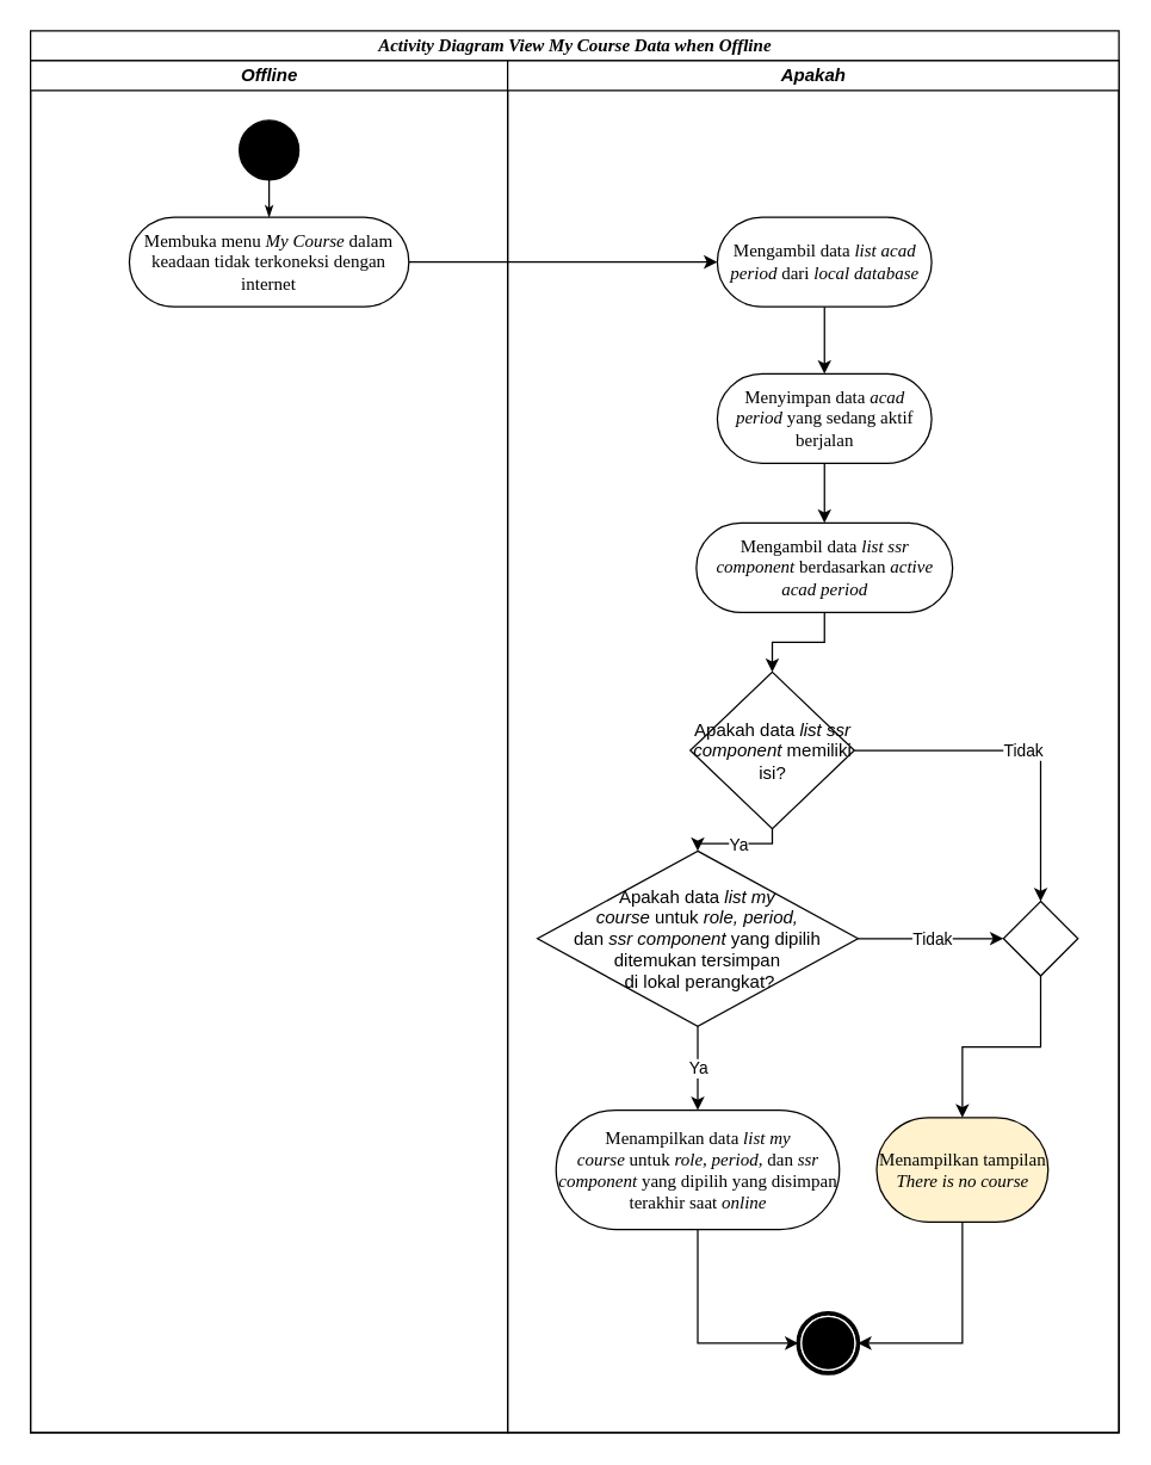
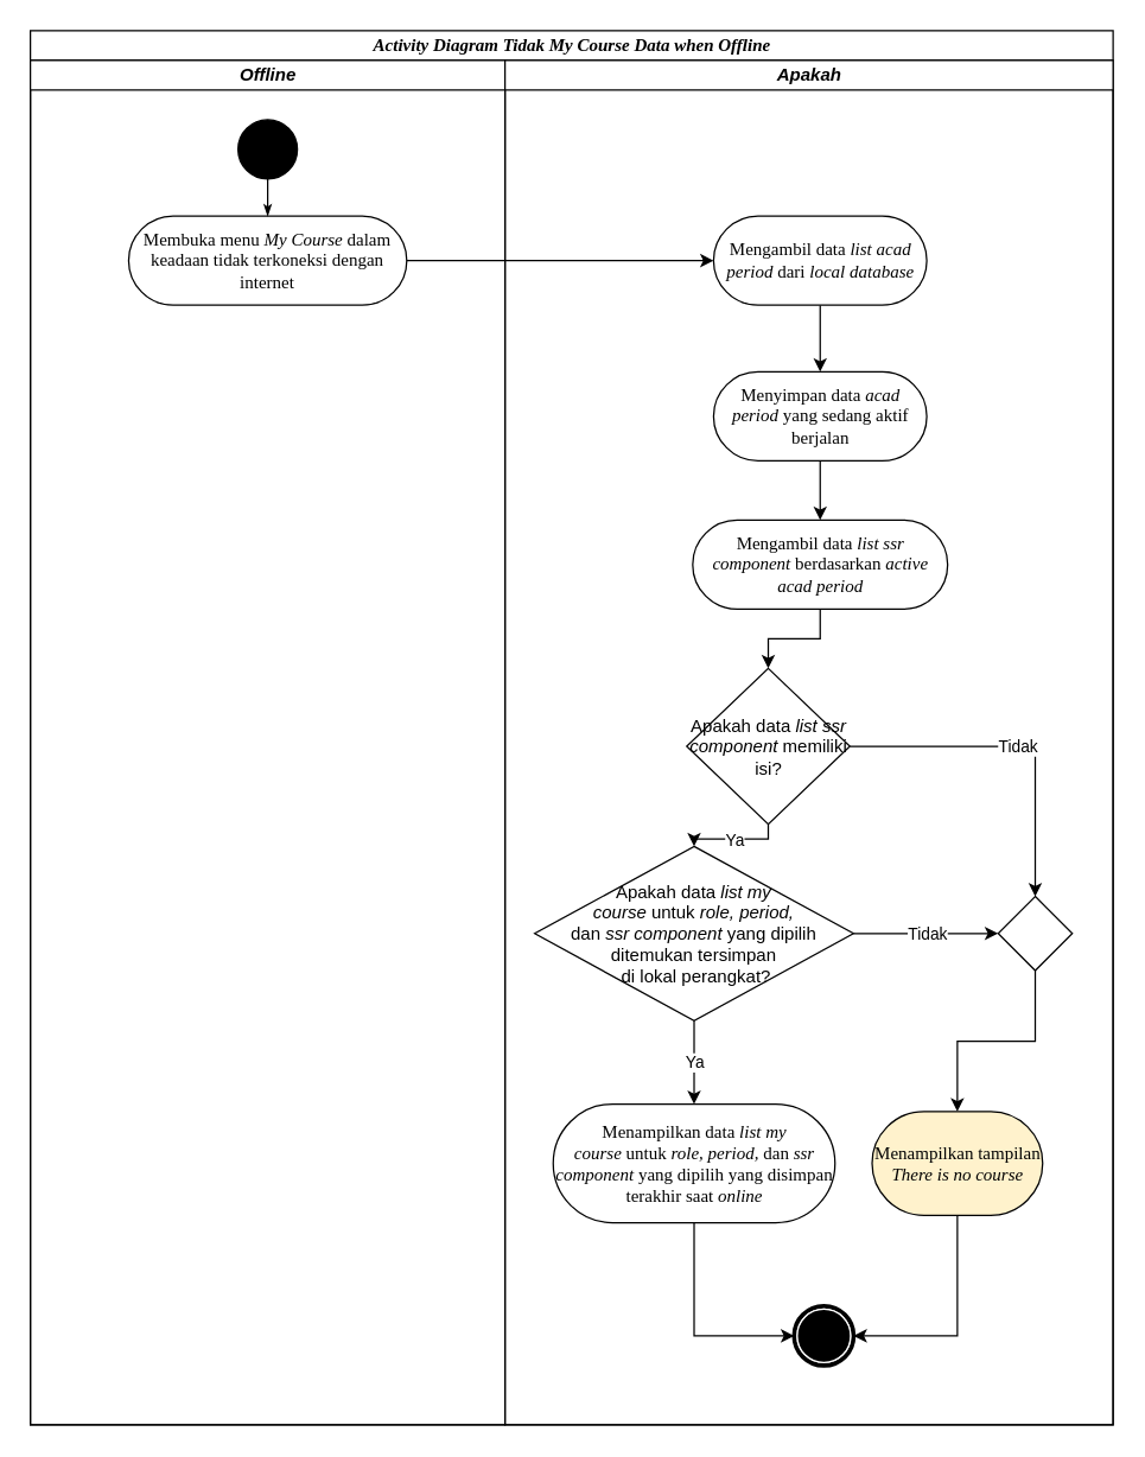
- <mxCell id="2" value="&lt;i&gt;Activity Diagram&lt;/i&gt;&amp;nbsp;&lt;i&gt;View My Course Data when Offline&lt;/i&gt;" style="swimlane;html=1;childLayout=stackLayout;startSize=20;rounded=0;shadow=0;comic=0;labelBackgroundColor=none;strokeWidth=1;fontFamily=Verdana;fontSize=12;align=center;" parent="1" vertex="1"><mxGeometry x="20" y="20" width="730" height="940" as="geometry" /></mxCell>
+ <mxCell id="2" value="&lt;i&gt;Activity Diagram&lt;/i&gt;&amp;nbsp;&lt;i&gt;Tidak My Course Data when Offline&lt;/i&gt;" style="swimlane;html=1;childLayout=stackLayout;startSize=20;rounded=0;shadow=0;comic=0;labelBackgroundColor=none;strokeWidth=1;fontFamily=Verdana;fontSize=12;align=center;" parent="1" vertex="1"><mxGeometry x="20" y="20" width="730" height="940" as="geometry" /></mxCell>
